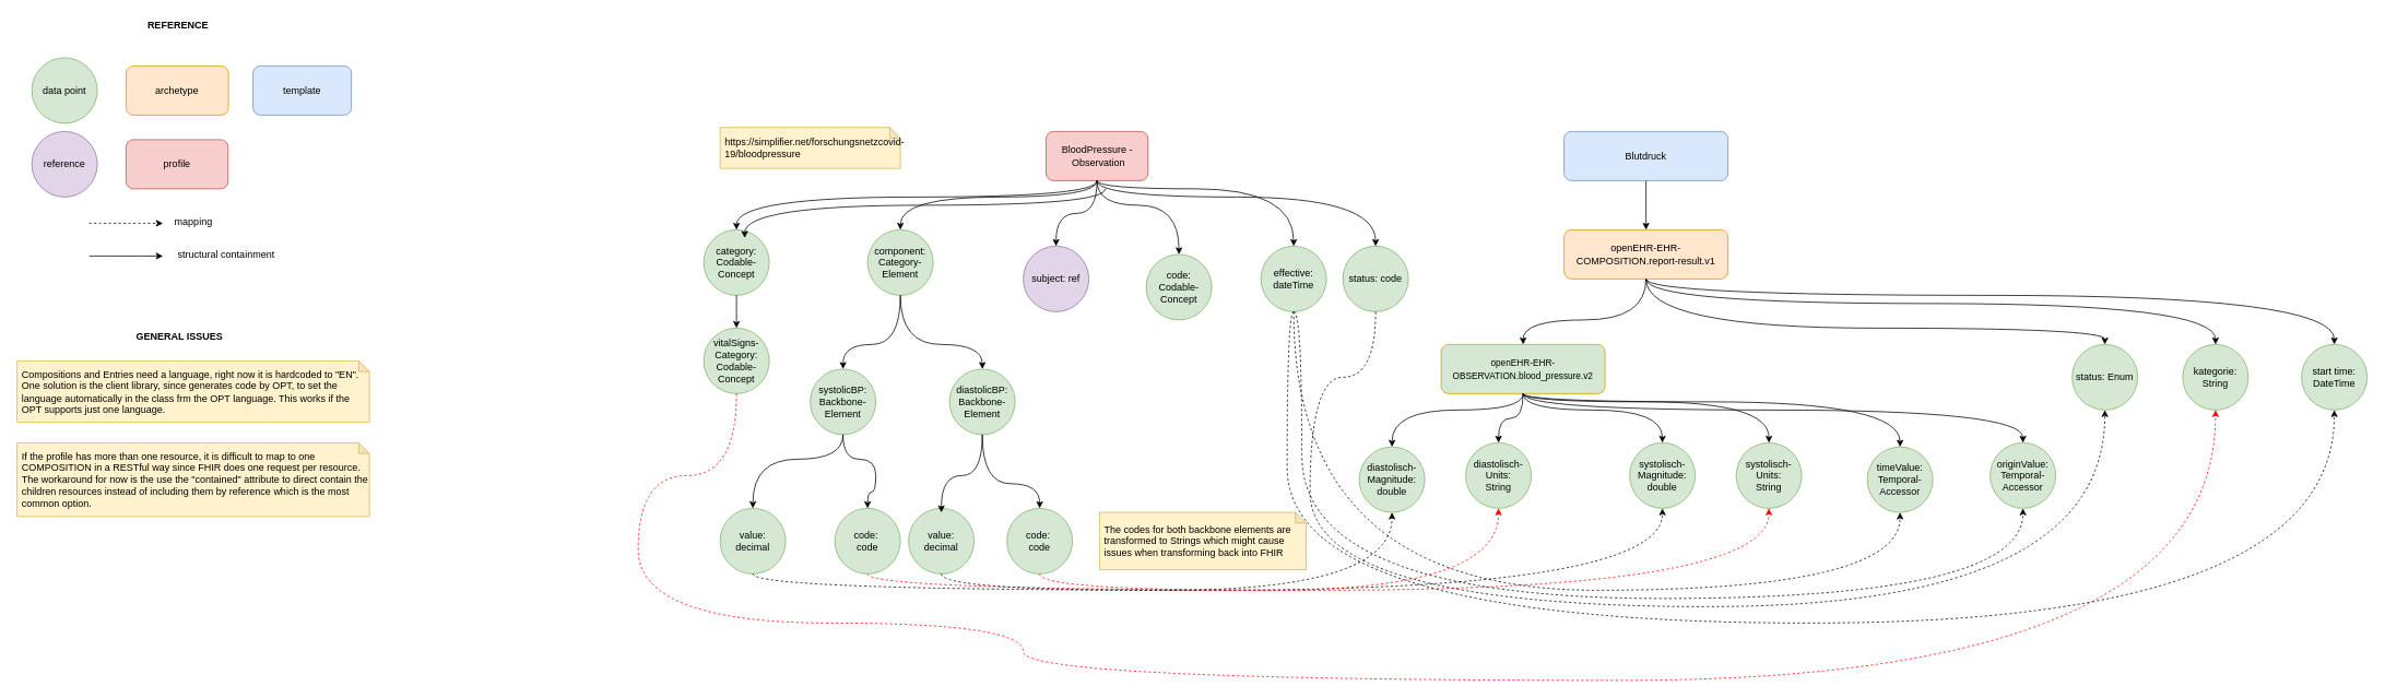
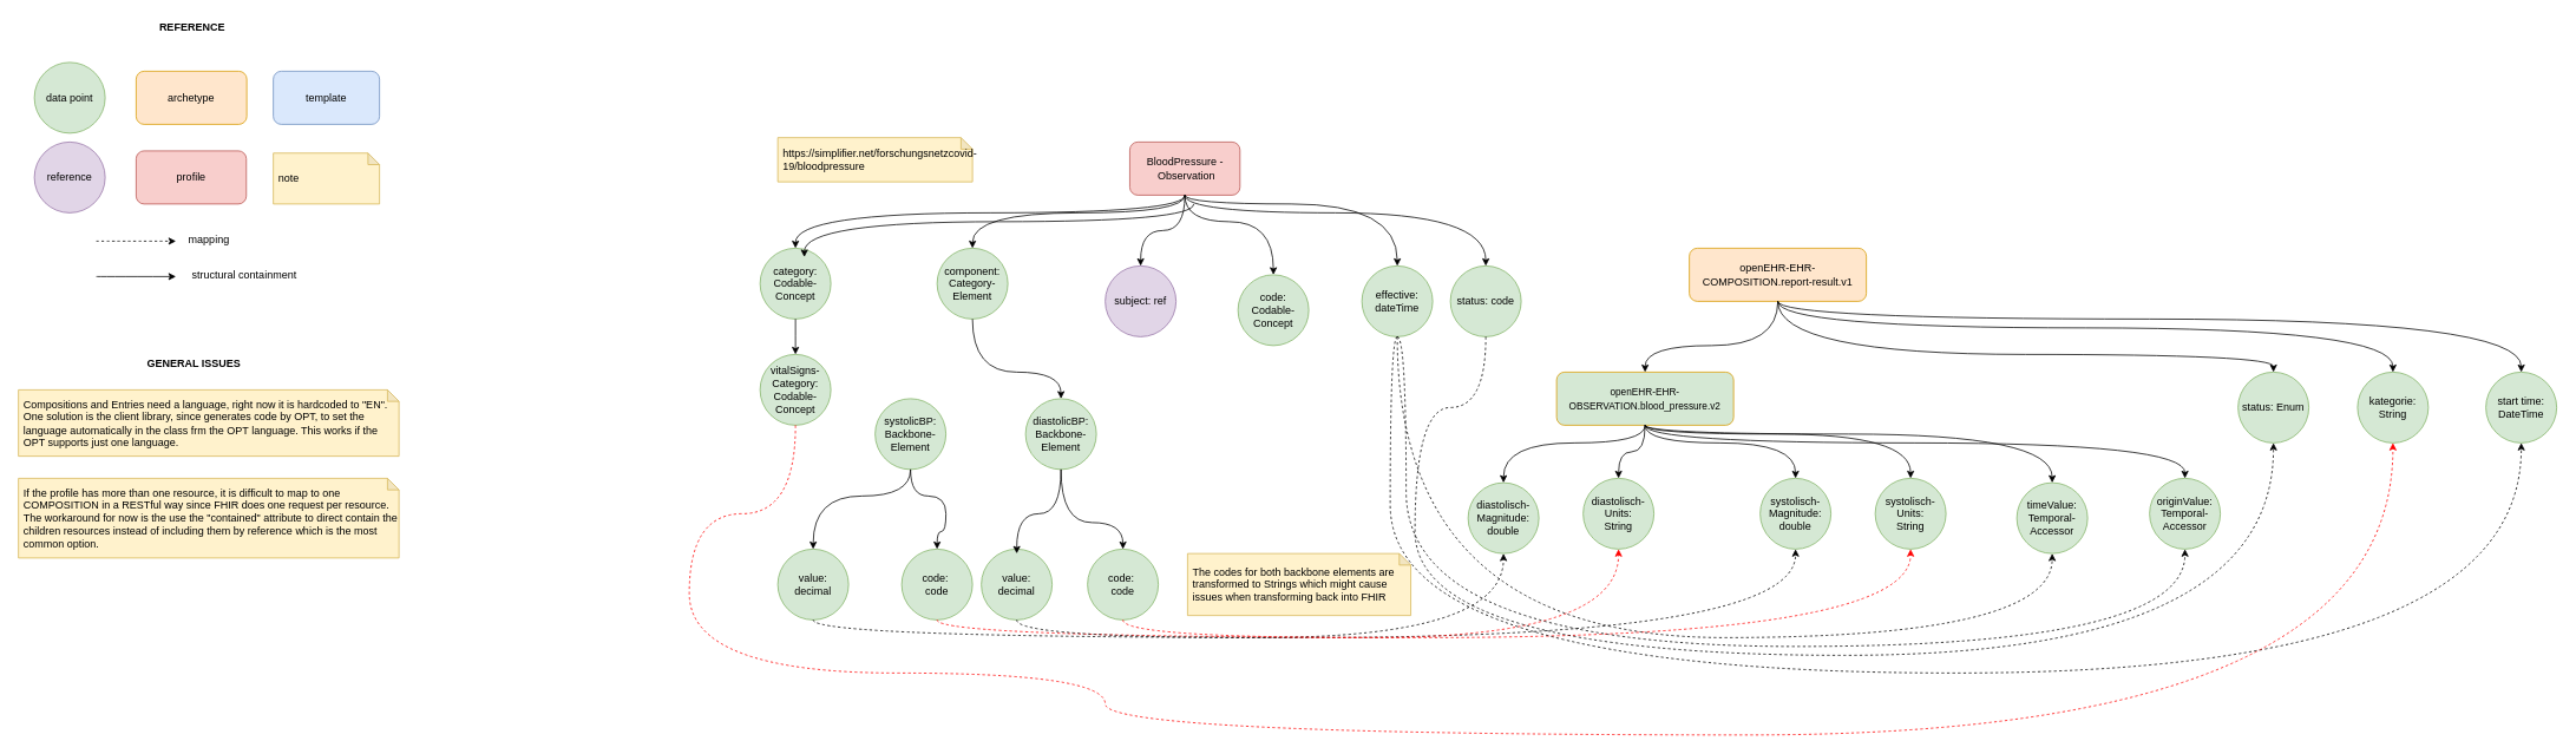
- <mxCell id="36" value="Blutdruck" style="rounded=1;whiteSpace=wrap;html=1;fillColor=#dae8fc;strokeColor=#6c8ebf;" parent="1" vertex="1"><mxGeometry x="1908" y="160" width="200" height="60" as="geometry" /></mxCell>
+ <mxCell id="13" value="note" style="shape=note;whiteSpace=wrap;html=1;backgroundOutline=1;darkOpacity=0.05;fillColor=#fff2cc;strokeColor=#d6b656;size=13;align=left;spacingLeft=4;" parent="1" vertex="1"><mxGeometry x="308" y="172.5" width="120" height="57.5" as="geometry" /></mxCell>
- <mxCell id="58" value="" style="endArrow=classic;html=1;exitX=0.5;exitY=1;exitDx=0;exitDy=0;entryX=0.5;entryY=0;entryDx=0;entryDy=0;" parent="1" source="36" target="37" edge="1"><mxGeometry width="50" height="50" relative="1" as="geometry"><mxPoint x="2108" y="500" as="sourcePoint" /><mxPoint x="2158" y="450" as="targetPoint" /><Array as="points" /></mxGeometry></mxCell>
- <mxCell id="29" style="edgeStyle=orthogonalEdgeStyle;curved=1;orthogonalLoop=1;jettySize=auto;html=1;strokeColor=#000000;entryX=0.5;entryY=0;entryDx=0;entryDy=0;exitX=0.5;exitY=1;exitDx=0;exitDy=0;" parent="1" source="18" target="19" edge="1"><mxGeometry relative="1" as="geometry"><mxPoint x="968" y="450" as="targetPoint" /><mxPoint x="1068" y="370" as="sourcePoint" /><Array as="points"><mxPoint x="1098" y="420" /><mxPoint x="1028" y="420" /></Array></mxGeometry></mxCell>
